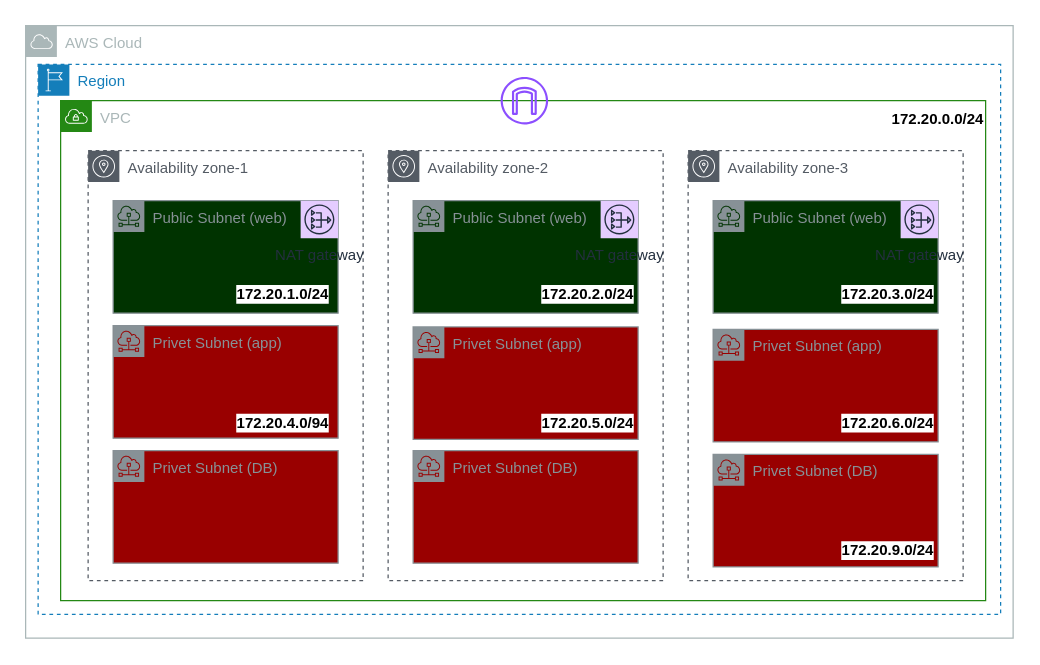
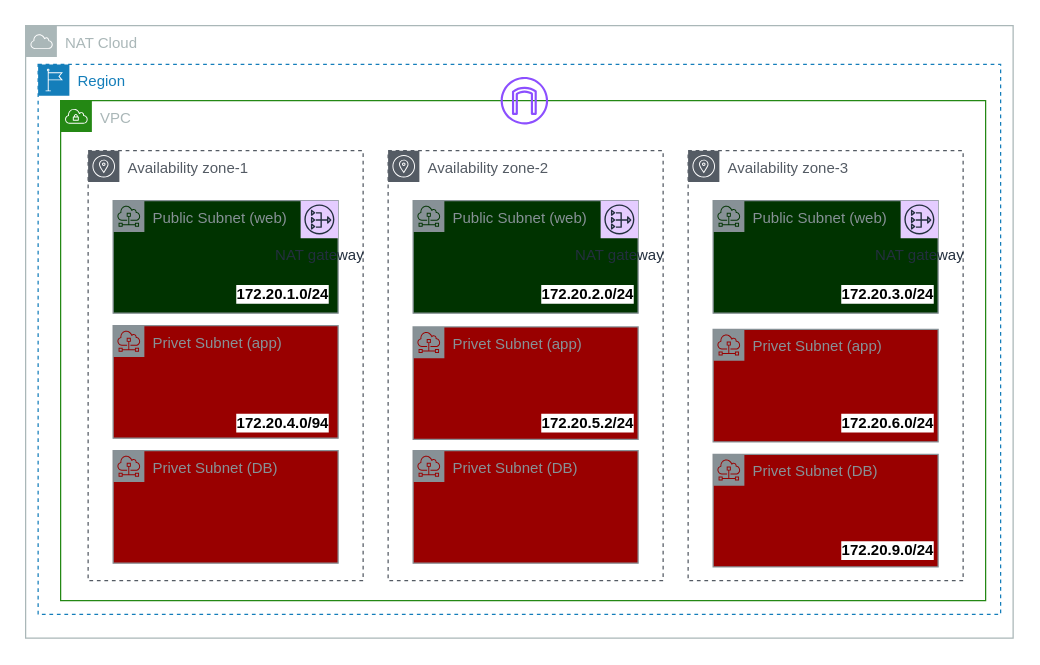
- <mxCell id="2" value="AWS Cloud" style="sketch=0;outlineConnect=0;gradientColor=none;html=1;whiteSpace=wrap;fontSize=12;fontStyle=0;shape=mxgraph.aws4.group;grIcon=mxgraph.aws4.group_aws_cloud;strokeColor=#AAB7B8;fillColor=none;verticalAlign=top;align=left;spacingLeft=30;fontColor=#AAB7B8;dashed=0;" vertex="1" parent="1"><mxGeometry x="20" y="20" width="790" height="490" as="geometry" /></mxCell>
+ <mxCell id="2" value="NAT Cloud" style="sketch=0;outlineConnect=0;gradientColor=none;html=1;whiteSpace=wrap;fontSize=12;fontStyle=0;shape=mxgraph.aws4.group;grIcon=mxgraph.aws4.group_aws_cloud;strokeColor=#AAB7B8;fillColor=none;verticalAlign=top;align=left;spacingLeft=30;fontColor=#AAB7B8;dashed=0;" vertex="1" parent="1"><mxGeometry x="20" y="20" width="790" height="490" as="geometry" /></mxCell>
- <mxCell id="28" value="&lt;b&gt;172.20.0.0/24&lt;/b&gt;" style="text;html=1;strokeColor=none;fillColor=none;align=center;verticalAlign=middle;whiteSpace=wrap;rounded=0;labelBorderColor=none;labelBackgroundColor=default;" vertex="1" parent="1"><mxGeometry x="720" y="80" width="60" height="30" as="geometry" /></mxCell>
- <mxCell id="18" value="&lt;b&gt;172.20.5.0/24&lt;/b&gt;" style="text;html=1;strokeColor=none;fillColor=none;align=center;verticalAlign=middle;whiteSpace=wrap;rounded=0;labelBorderColor=none;labelBackgroundColor=default;" vertex="1" parent="17"><mxGeometry x="410" y="272" width="60" height="30" as="geometry" /></mxCell>
+ <mxCell id="18" value="&lt;b&gt;172.20.5.2/24&lt;/b&gt;" style="text;html=1;strokeColor=none;fillColor=none;align=center;verticalAlign=middle;whiteSpace=wrap;rounded=0;labelBorderColor=none;labelBackgroundColor=default;" vertex="1" parent="17"><mxGeometry x="410" y="272" width="60" height="30" as="geometry" /></mxCell>
